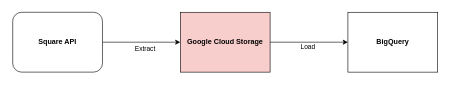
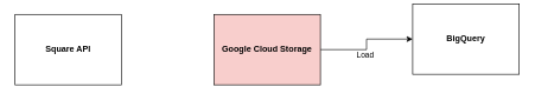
- <mxCell id="4" value="&lt;b&gt;Square API&lt;/b&gt;" style="whiteSpace=wrap;html=1;rounded=1;" vertex="1" parent="1"><mxGeometry x="20" y="20" width="150" height="100" as="geometry" /></mxCell>
+ <mxCell id="4" value="&lt;b&gt;Square API&lt;/b&gt;" style="rounded=0;whiteSpace=wrap;html=1;" vertex="1" parent="1"><mxGeometry x="20" y="20" width="150" height="100" as="geometry" /></mxCell>
- <mxCell id="2" style="edgeStyle=orthogonalEdgeStyle;rounded=0;orthogonalLoop=1;jettySize=auto;html=1;" edge="1" parent="1" source="4" target="6"><mxGeometry relative="1" as="geometry" /></mxCell>
- <mxCell id="3" value="Extract" style="edgeLabel;html=1;align=center;verticalAlign=middle;resizable=0;points=[];" vertex="1" connectable="0" parent="2"><mxGeometry x="0.246" y="-4" relative="1" as="geometry"><mxPoint x="-11" y="6" as="offset" /></mxGeometry></mxCell>
- <mxCell id="7" value="&lt;b&gt;BigQuery&lt;/b&gt;" style="rounded=0;whiteSpace=wrap;html=1;" vertex="1" parent="1"><mxGeometry x="580" y="20" width="150" height="100" as="geometry" /></mxCell>
+ <mxCell id="7" value="&lt;b&gt;BigQuery&lt;/b&gt;" style="rounded=0;whiteSpace=wrap;html=1;" vertex="1" parent="1"><mxGeometry x="580" y="5" width="150" height="100" as="geometry" /></mxCell>
